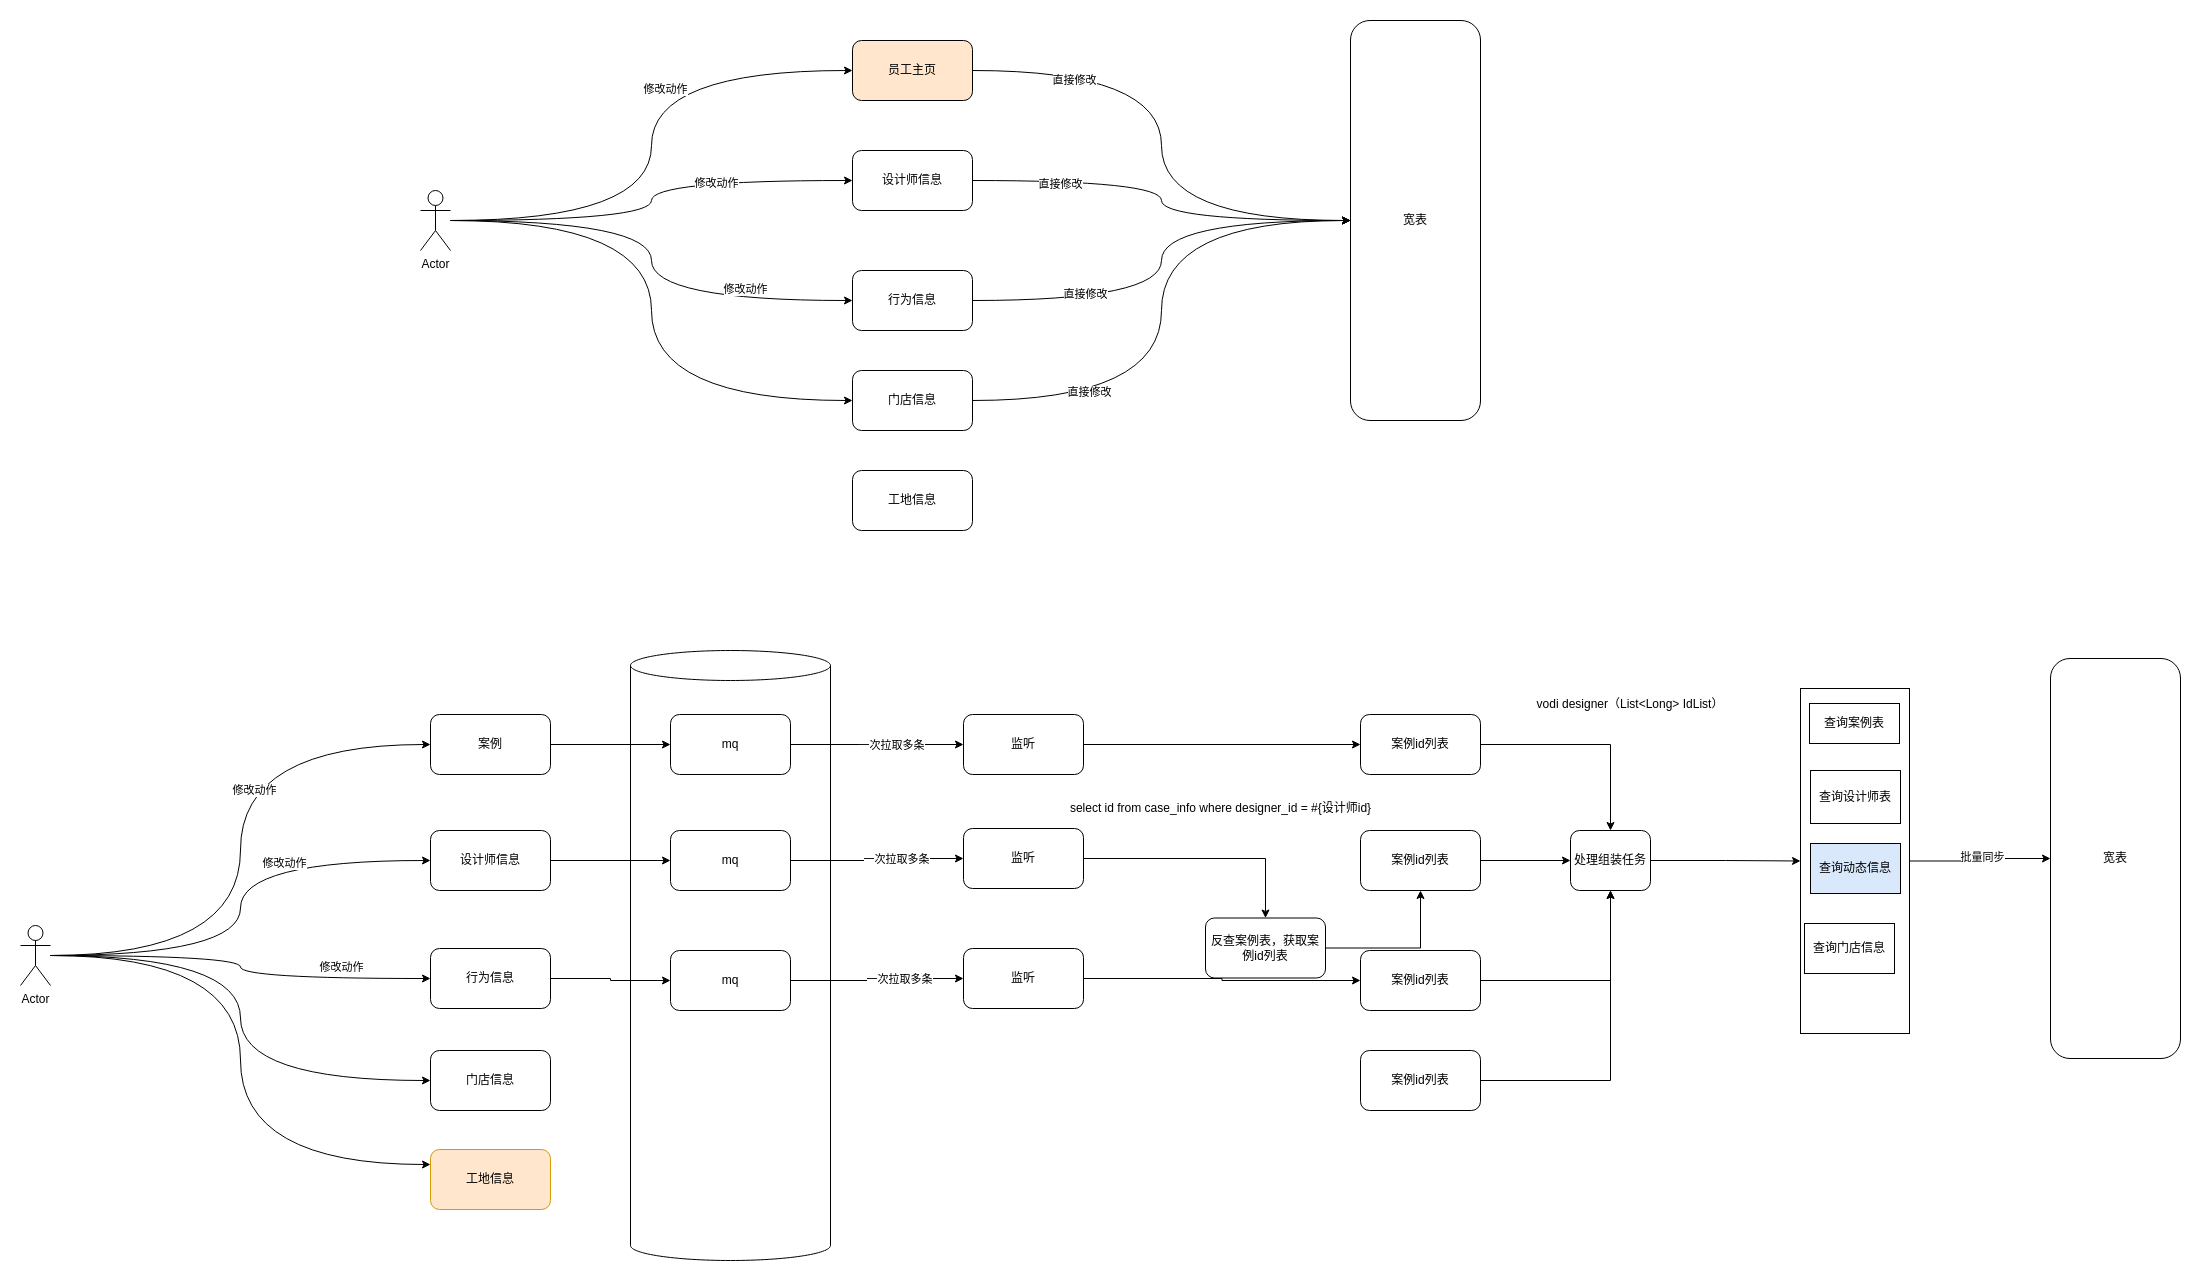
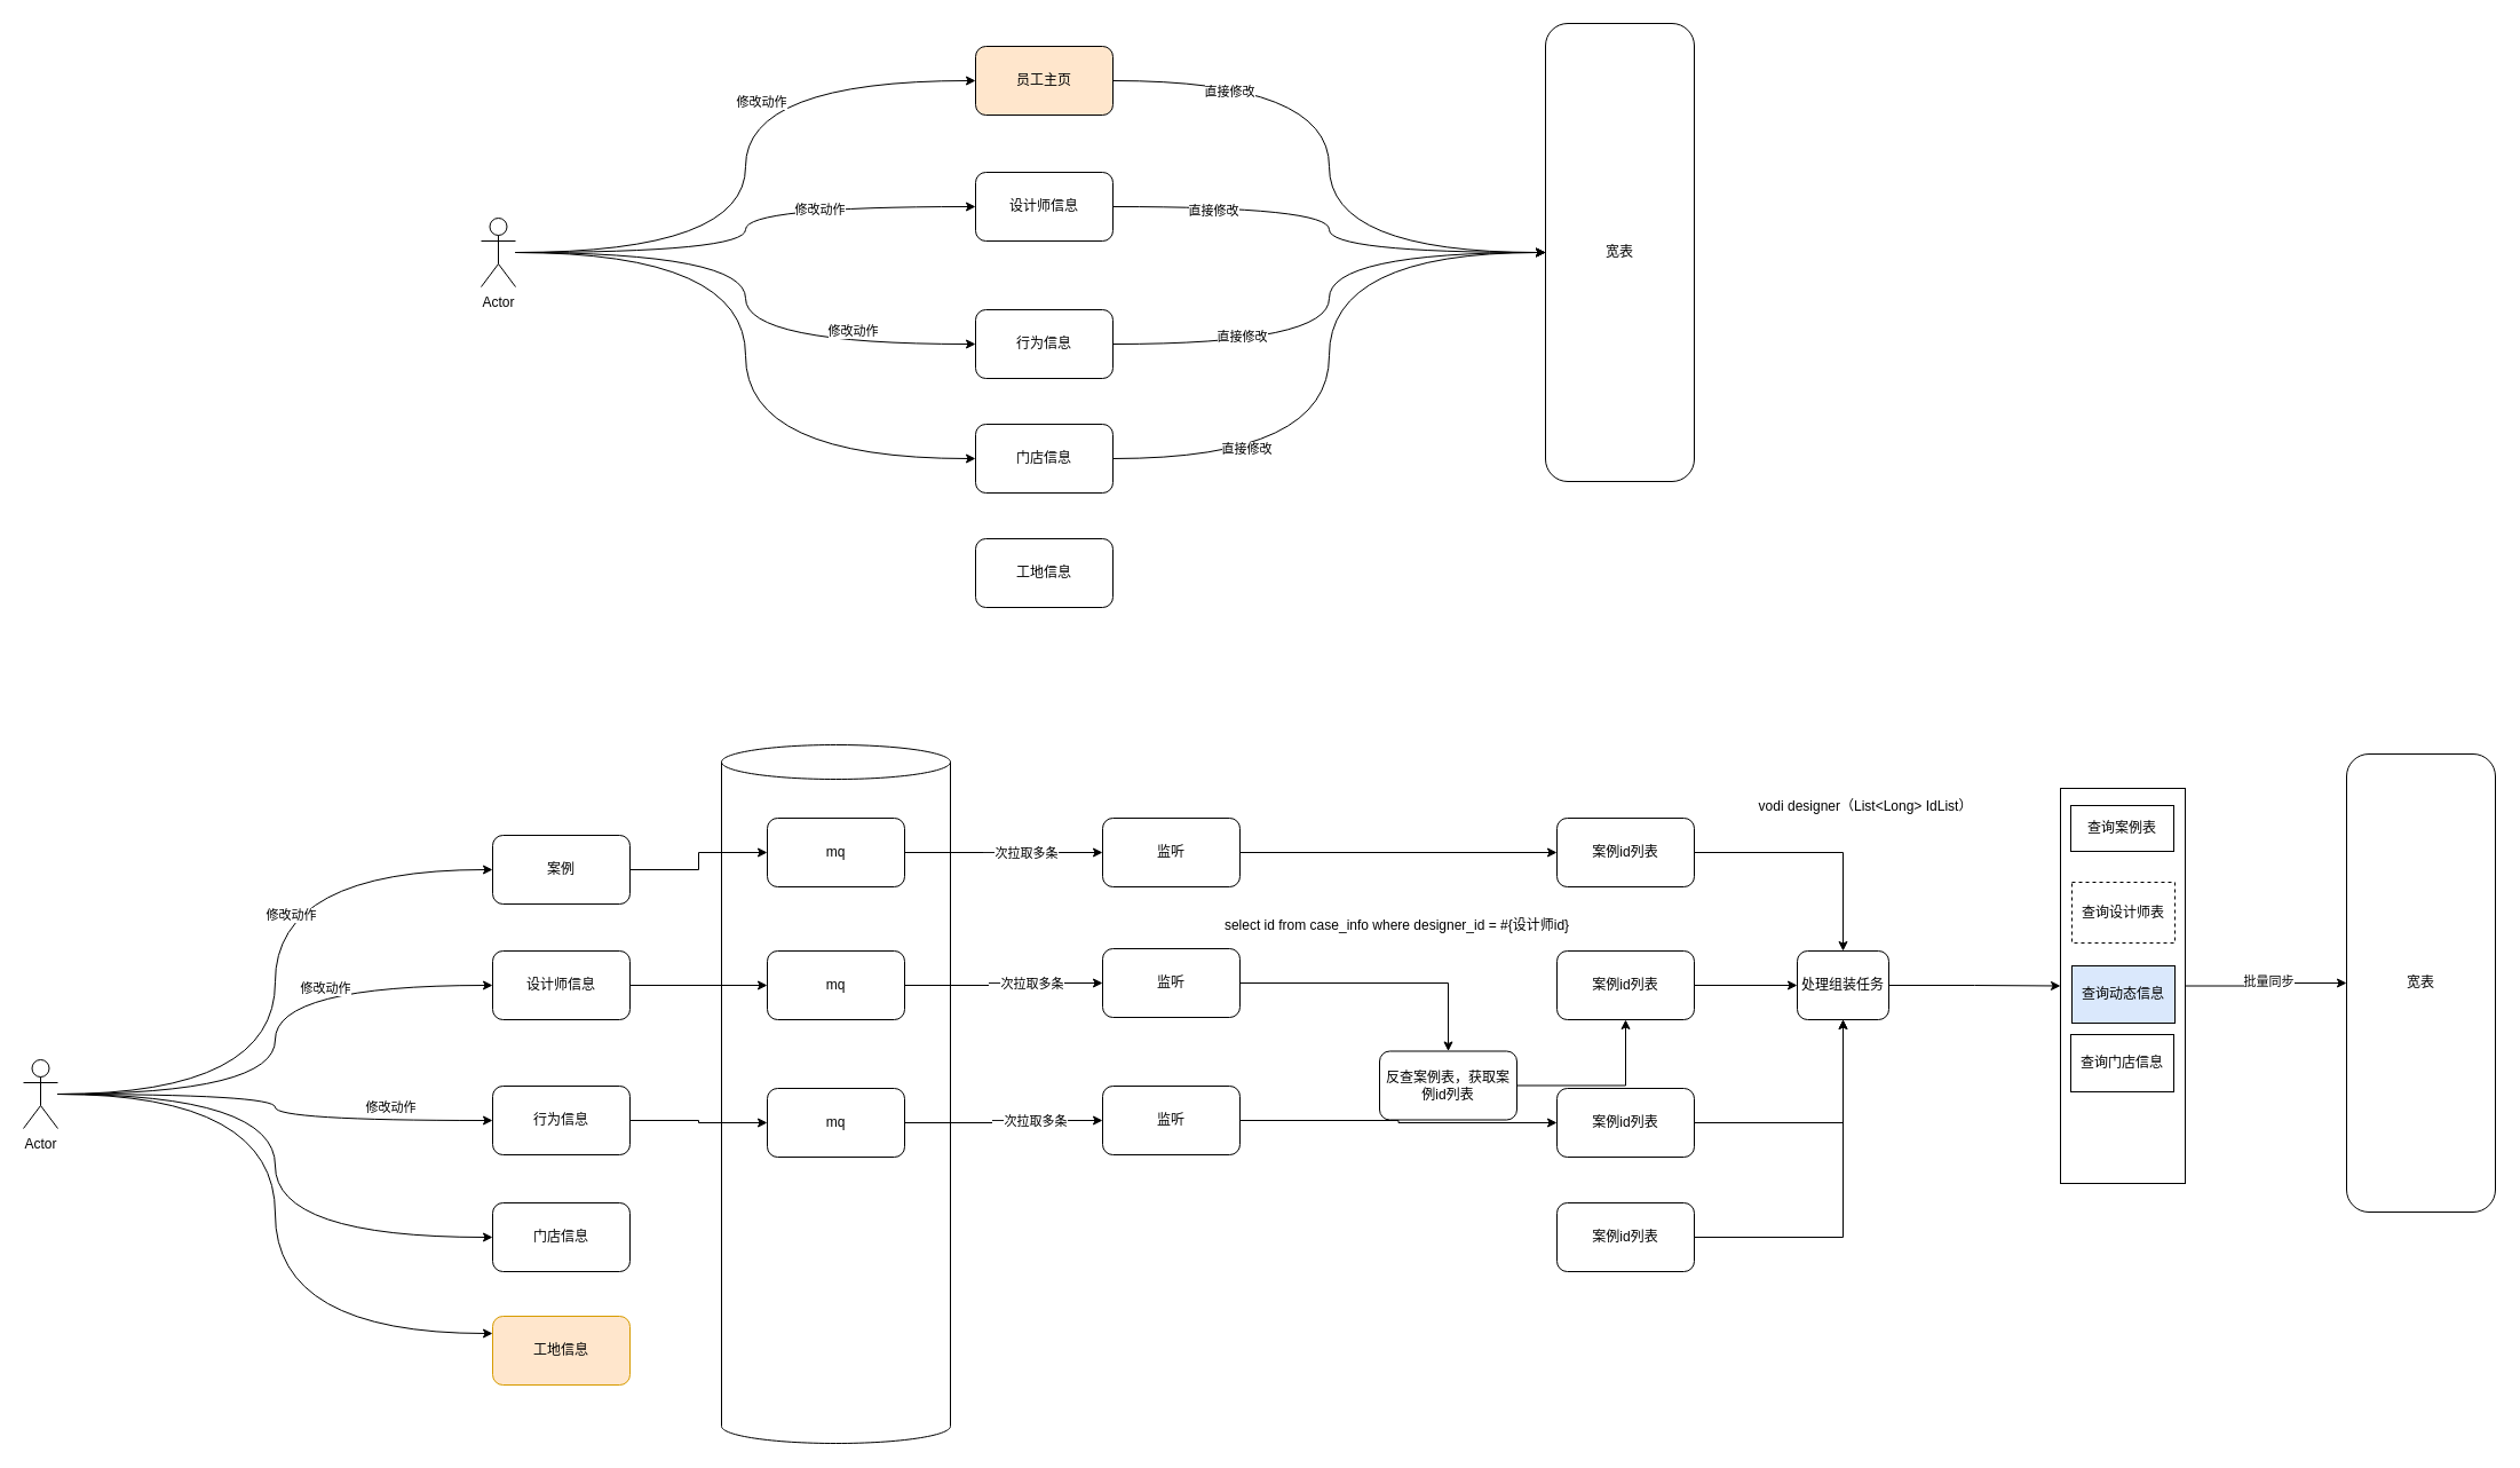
- <mxCell id="22" value="案例" style="rounded=1;whiteSpace=wrap;html=1;" vertex="1" parent="1"><mxGeometry x="430" y="714" width="120" height="60" as="geometry" /></mxCell>
+ <mxCell id="22" value="案例" style="rounded=1;whiteSpace=wrap;html=1;" vertex="1" parent="1"><mxGeometry x="430" y="729" width="120" height="60" as="geometry" /></mxCell>
- <mxCell id="69" value="查询设计师表" style="rounded=0;whiteSpace=wrap;html=1;" vertex="1" parent="1"><mxGeometry x="1810" y="770" width="90" height="53" as="geometry" /></mxCell>
+ <mxCell id="69" value="查询设计师表" style="rounded=0;whiteSpace=wrap;html=1;dashed=1;" vertex="1" parent="1"><mxGeometry x="1810" y="770" width="90" height="53" as="geometry" /></mxCell>
- <mxCell id="74" value="查询门店信息" style="rounded=0;whiteSpace=wrap;html=1;" vertex="1" parent="1"><mxGeometry x="1804" y="923" width="90" height="50" as="geometry" /></mxCell>
+ <mxCell id="74" value="查询门店信息" style="rounded=0;whiteSpace=wrap;html=1;" vertex="1" parent="1"><mxGeometry x="1809" y="903" width="90" height="50" as="geometry" /></mxCell>
